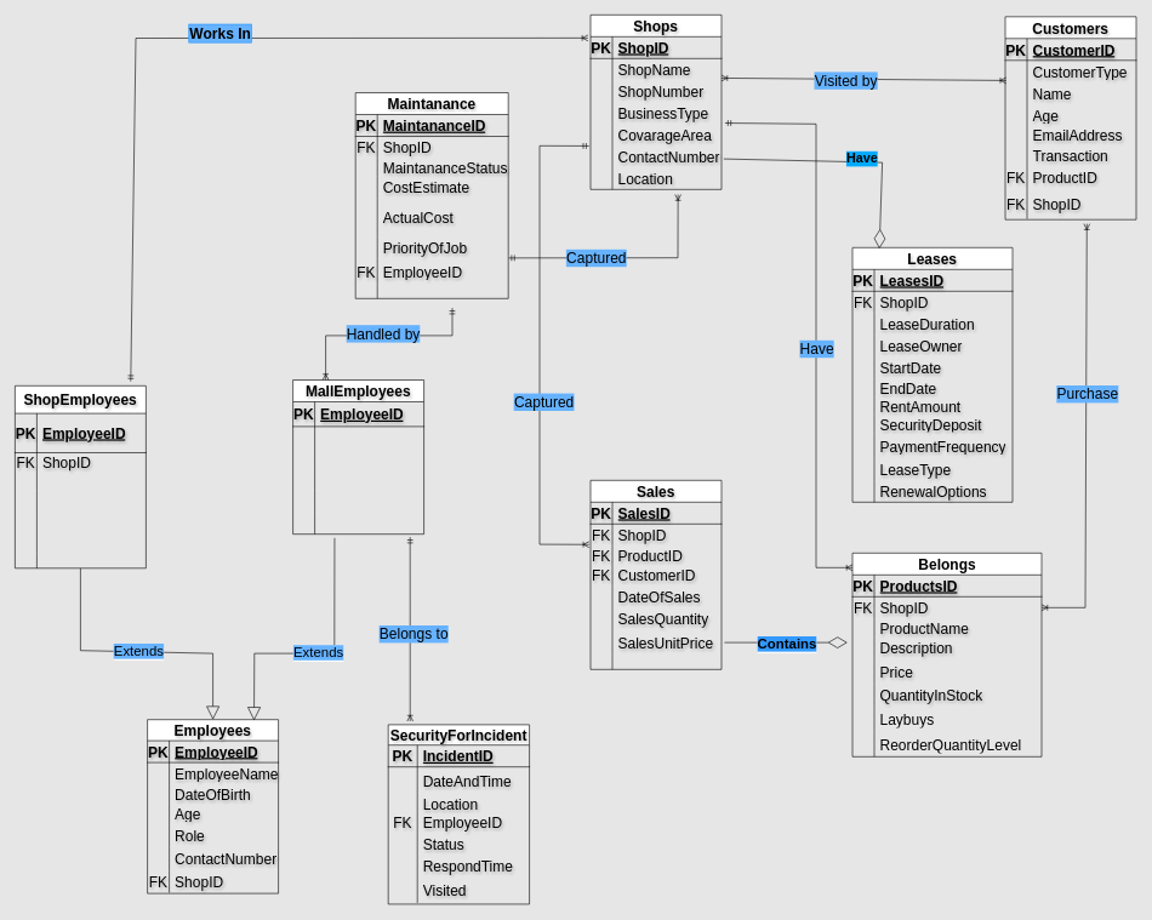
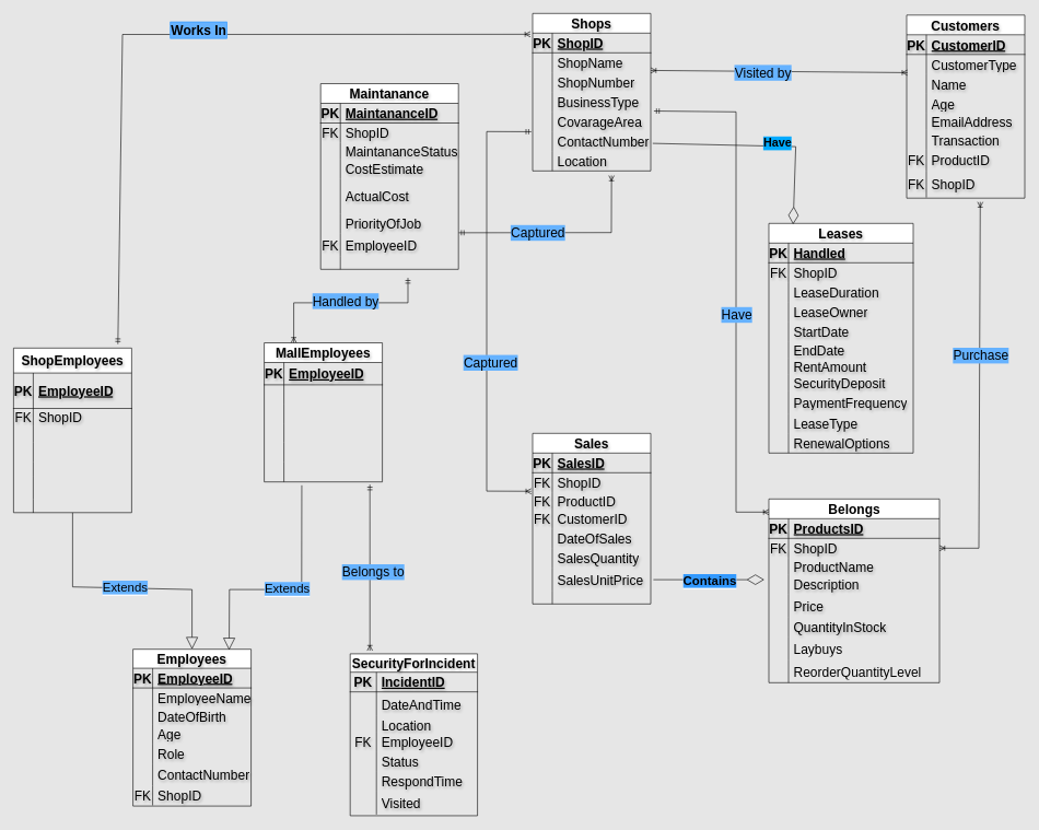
- <mxCell id="93" value="LeasesID" style="shape=partialRectangle;connectable=0;fillColor=none;top=0;left=0;bottom=0;right=0;align=left;spacingLeft=6;fontStyle=5;overflow=hidden;whiteSpace=wrap;html=1;fontSize=20;labelBackgroundColor=none;labelBorderColor=none;textShadow=1;" parent="91" vertex="1"><mxGeometry x="30" width="190" height="30" as="geometry"><mxRectangle width="190" height="30" as="alternateBounds" /></mxGeometry></mxCell>
+ <mxCell id="93" value="Handled" style="shape=partialRectangle;connectable=0;fillColor=none;top=0;left=0;bottom=0;right=0;align=left;spacingLeft=6;fontStyle=5;overflow=hidden;whiteSpace=wrap;html=1;fontSize=20;labelBackgroundColor=none;labelBorderColor=none;textShadow=1;" parent="91" vertex="1"><mxGeometry x="30" width="190" height="30" as="geometry"><mxRectangle width="190" height="30" as="alternateBounds" /></mxGeometry></mxCell>
